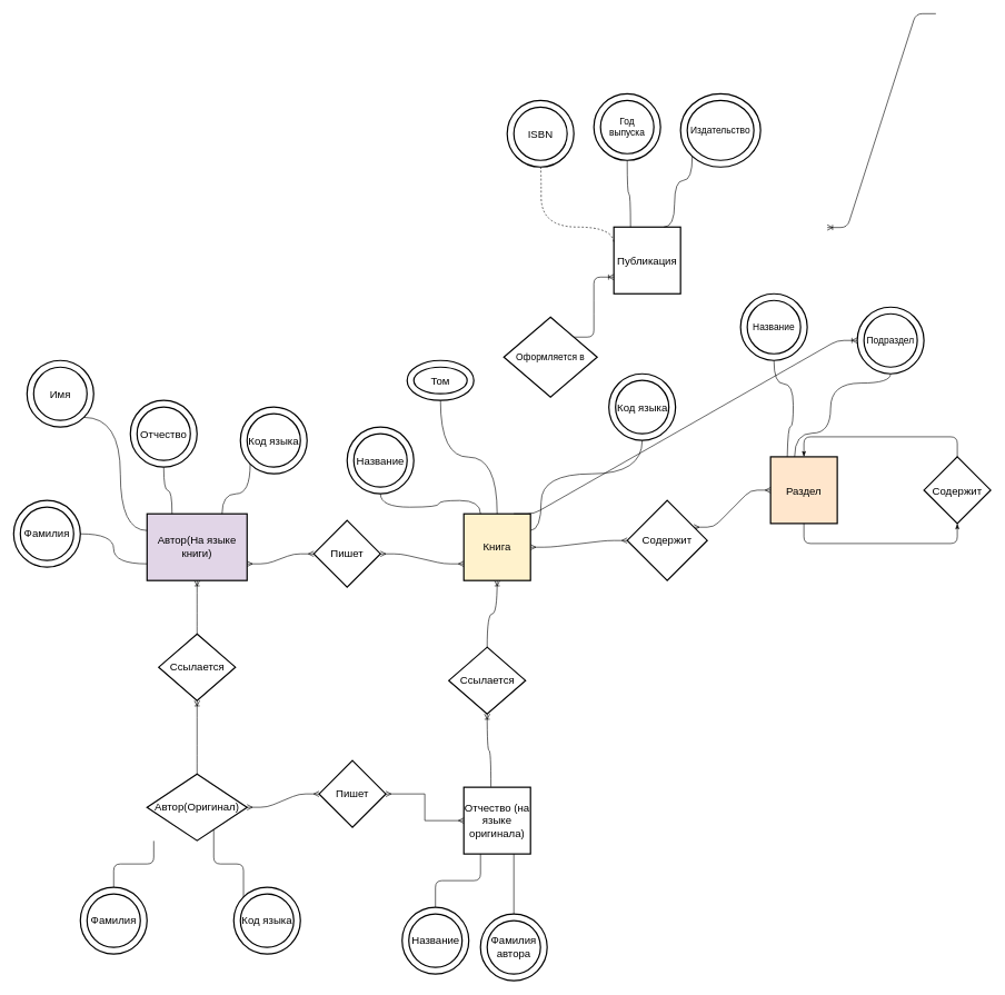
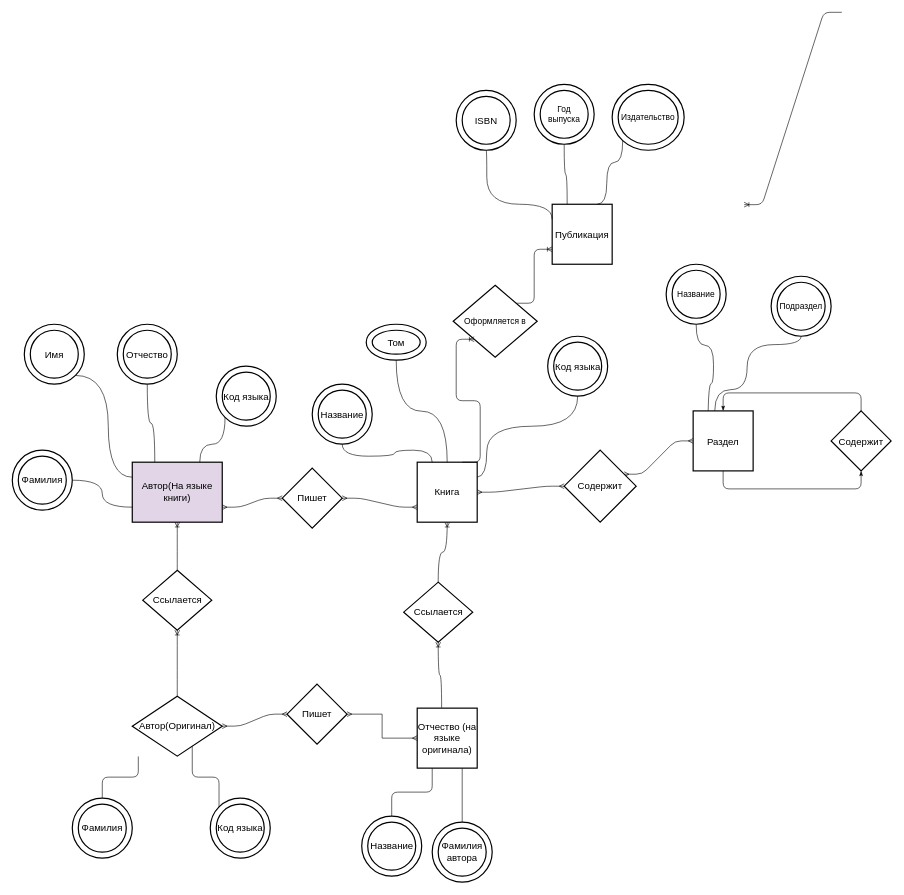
- <mxCell id="39" style="edgeStyle=orthogonalEdgeStyle;curved=1;rounded=1;orthogonalLoop=1;jettySize=auto;html=1;exitX=0.5;exitY=1;exitDx=0;exitDy=0;startArrow=none;startFill=0;endArrow=none;endFill=0;strokeColor=#000000;entryX=0;entryY=0.25;entryDx=0;entryDy=0;dashed=1;" parent="1" source="38" edge="1" target="3"><mxGeometry relative="1" as="geometry"><mxPoint x="828.286" y="263.071" as="sourcePoint" /><mxPoint x="785" y="330" as="targetPoint" /><Array as="points"><mxPoint x="811" y="340" /><mxPoint x="920" y="340" /></Array></mxGeometry></mxCell>
+ <mxCell id="39" style="edgeStyle=orthogonalEdgeStyle;curved=1;rounded=1;orthogonalLoop=1;jettySize=auto;html=1;exitX=0.5;exitY=1;exitDx=0;exitDy=0;startArrow=none;startFill=0;endArrow=none;endFill=0;strokeColor=#000000;entryX=0;entryY=0.25;entryDx=0;entryDy=0;" parent="1" source="38" edge="1" target="3"><mxGeometry relative="1" as="geometry"><mxPoint x="828.286" y="263.071" as="sourcePoint" /><mxPoint x="785" y="330" as="targetPoint" /><Array as="points"><mxPoint x="811" y="340" /><mxPoint x="920" y="340" /></Array></mxGeometry></mxCell>
- <mxCell id="60" value="" style="edgeStyle=entityRelationEdgeStyle;fontSize=12;html=1;endArrow=ERoneToMany;exitX=0.75;exitY=0;exitDx=0;exitDy=0;strokeColor=#000000;rounded=1;" edge="1" parent="1" source="52" target="49"><mxGeometry width="100" height="100" relative="1" as="geometry"><mxPoint x="760" y="730" as="sourcePoint" /><mxPoint x="810" y="630" as="targetPoint" /></mxGeometry></mxCell>
+ <mxCell id="60" value="" style="edgeStyle=entityRelationEdgeStyle;fontSize=12;html=1;endArrow=ERoneToMany;entryX=0;entryY=1;entryDx=0;entryDy=0;exitX=0.75;exitY=0;exitDx=0;exitDy=0;strokeColor=#000000;rounded=1;" edge="1" parent="1" source="52" target="59"><mxGeometry width="100" height="100" relative="1" as="geometry"><mxPoint x="760" y="730" as="sourcePoint" /><mxPoint x="810" y="630" as="targetPoint" /></mxGeometry></mxCell>
- <mxCell id="29" value="&lt;font style=&quot;font-size: 16px&quot;&gt;Отчество&lt;/font&gt;" style="ellipse;shape=doubleEllipse;margin=10;strokeWidth=2;fontSize=14;whiteSpace=wrap;html=1;align=center;" parent="1" vertex="1"><mxGeometry x="195" y="600" width="100" height="100" as="geometry" /></mxCell>
+ <mxCell id="29" value="&lt;font style=&quot;font-size: 16px&quot;&gt;Отчество&lt;/font&gt;" style="ellipse;shape=doubleEllipse;margin=10;strokeWidth=2;fontSize=14;whiteSpace=wrap;html=1;align=center;" parent="1" vertex="1"><mxGeometry x="195" y="540" width="100" height="100" as="geometry" /></mxCell>
- <mxCell id="8" value="&lt;font style=&quot;font-size: 16px&quot;&gt;Раздел&lt;/font&gt;" style="strokeWidth=2;whiteSpace=wrap;html=1;align=center;fontSize=14;fillColor=#ffe6cc;" parent="1" vertex="1"><mxGeometry x="1155" y="684.5" width="100" height="100" as="geometry" /></mxCell>
+ <mxCell id="8" value="&lt;font style=&quot;font-size: 16px&quot;&gt;Раздел&lt;/font&gt;" style="strokeWidth=2;whiteSpace=wrap;html=1;align=center;fontSize=14;" parent="1" vertex="1"><mxGeometry x="1155" y="684.5" width="100" height="100" as="geometry" /></mxCell>
- <mxCell id="52" value="&lt;font style=&quot;font-size: 16px&quot;&gt;Книга&lt;/font&gt;" style="strokeWidth=2;whiteSpace=wrap;html=1;align=center;fontSize=14;fillColor=#fff2cc;" vertex="1" parent="1"><mxGeometry x="695" y="770" width="100" height="100" as="geometry" /></mxCell>
+ <mxCell id="52" value="&lt;font style=&quot;font-size: 16px&quot;&gt;Книга&lt;/font&gt;" style="strokeWidth=2;whiteSpace=wrap;html=1;align=center;fontSize=14;" vertex="1" parent="1"><mxGeometry x="695" y="770" width="100" height="100" as="geometry" /></mxCell>
